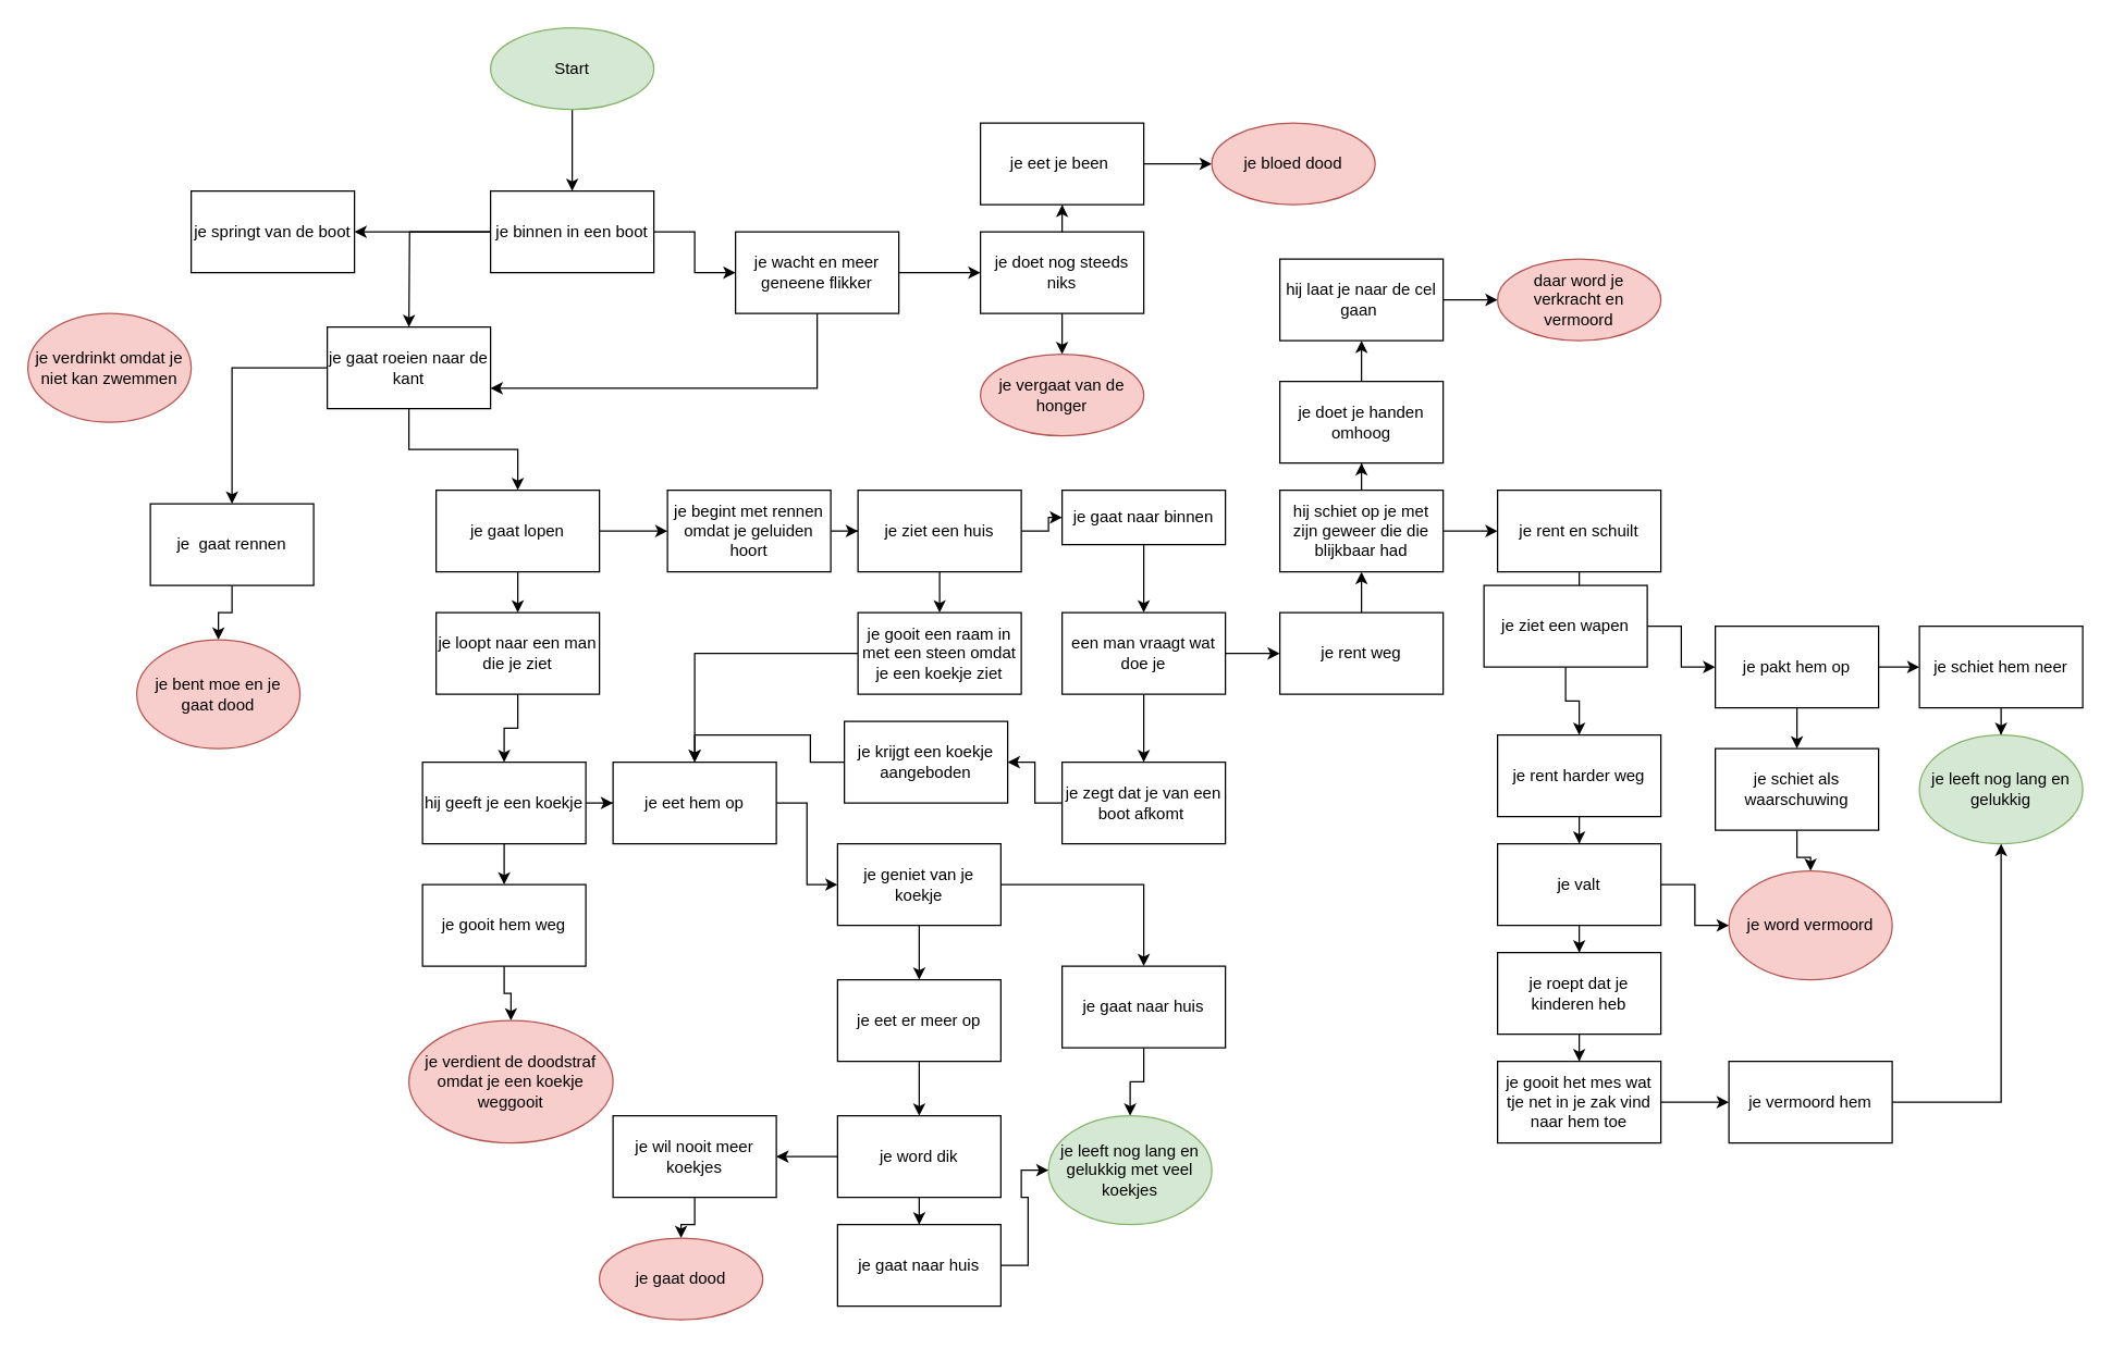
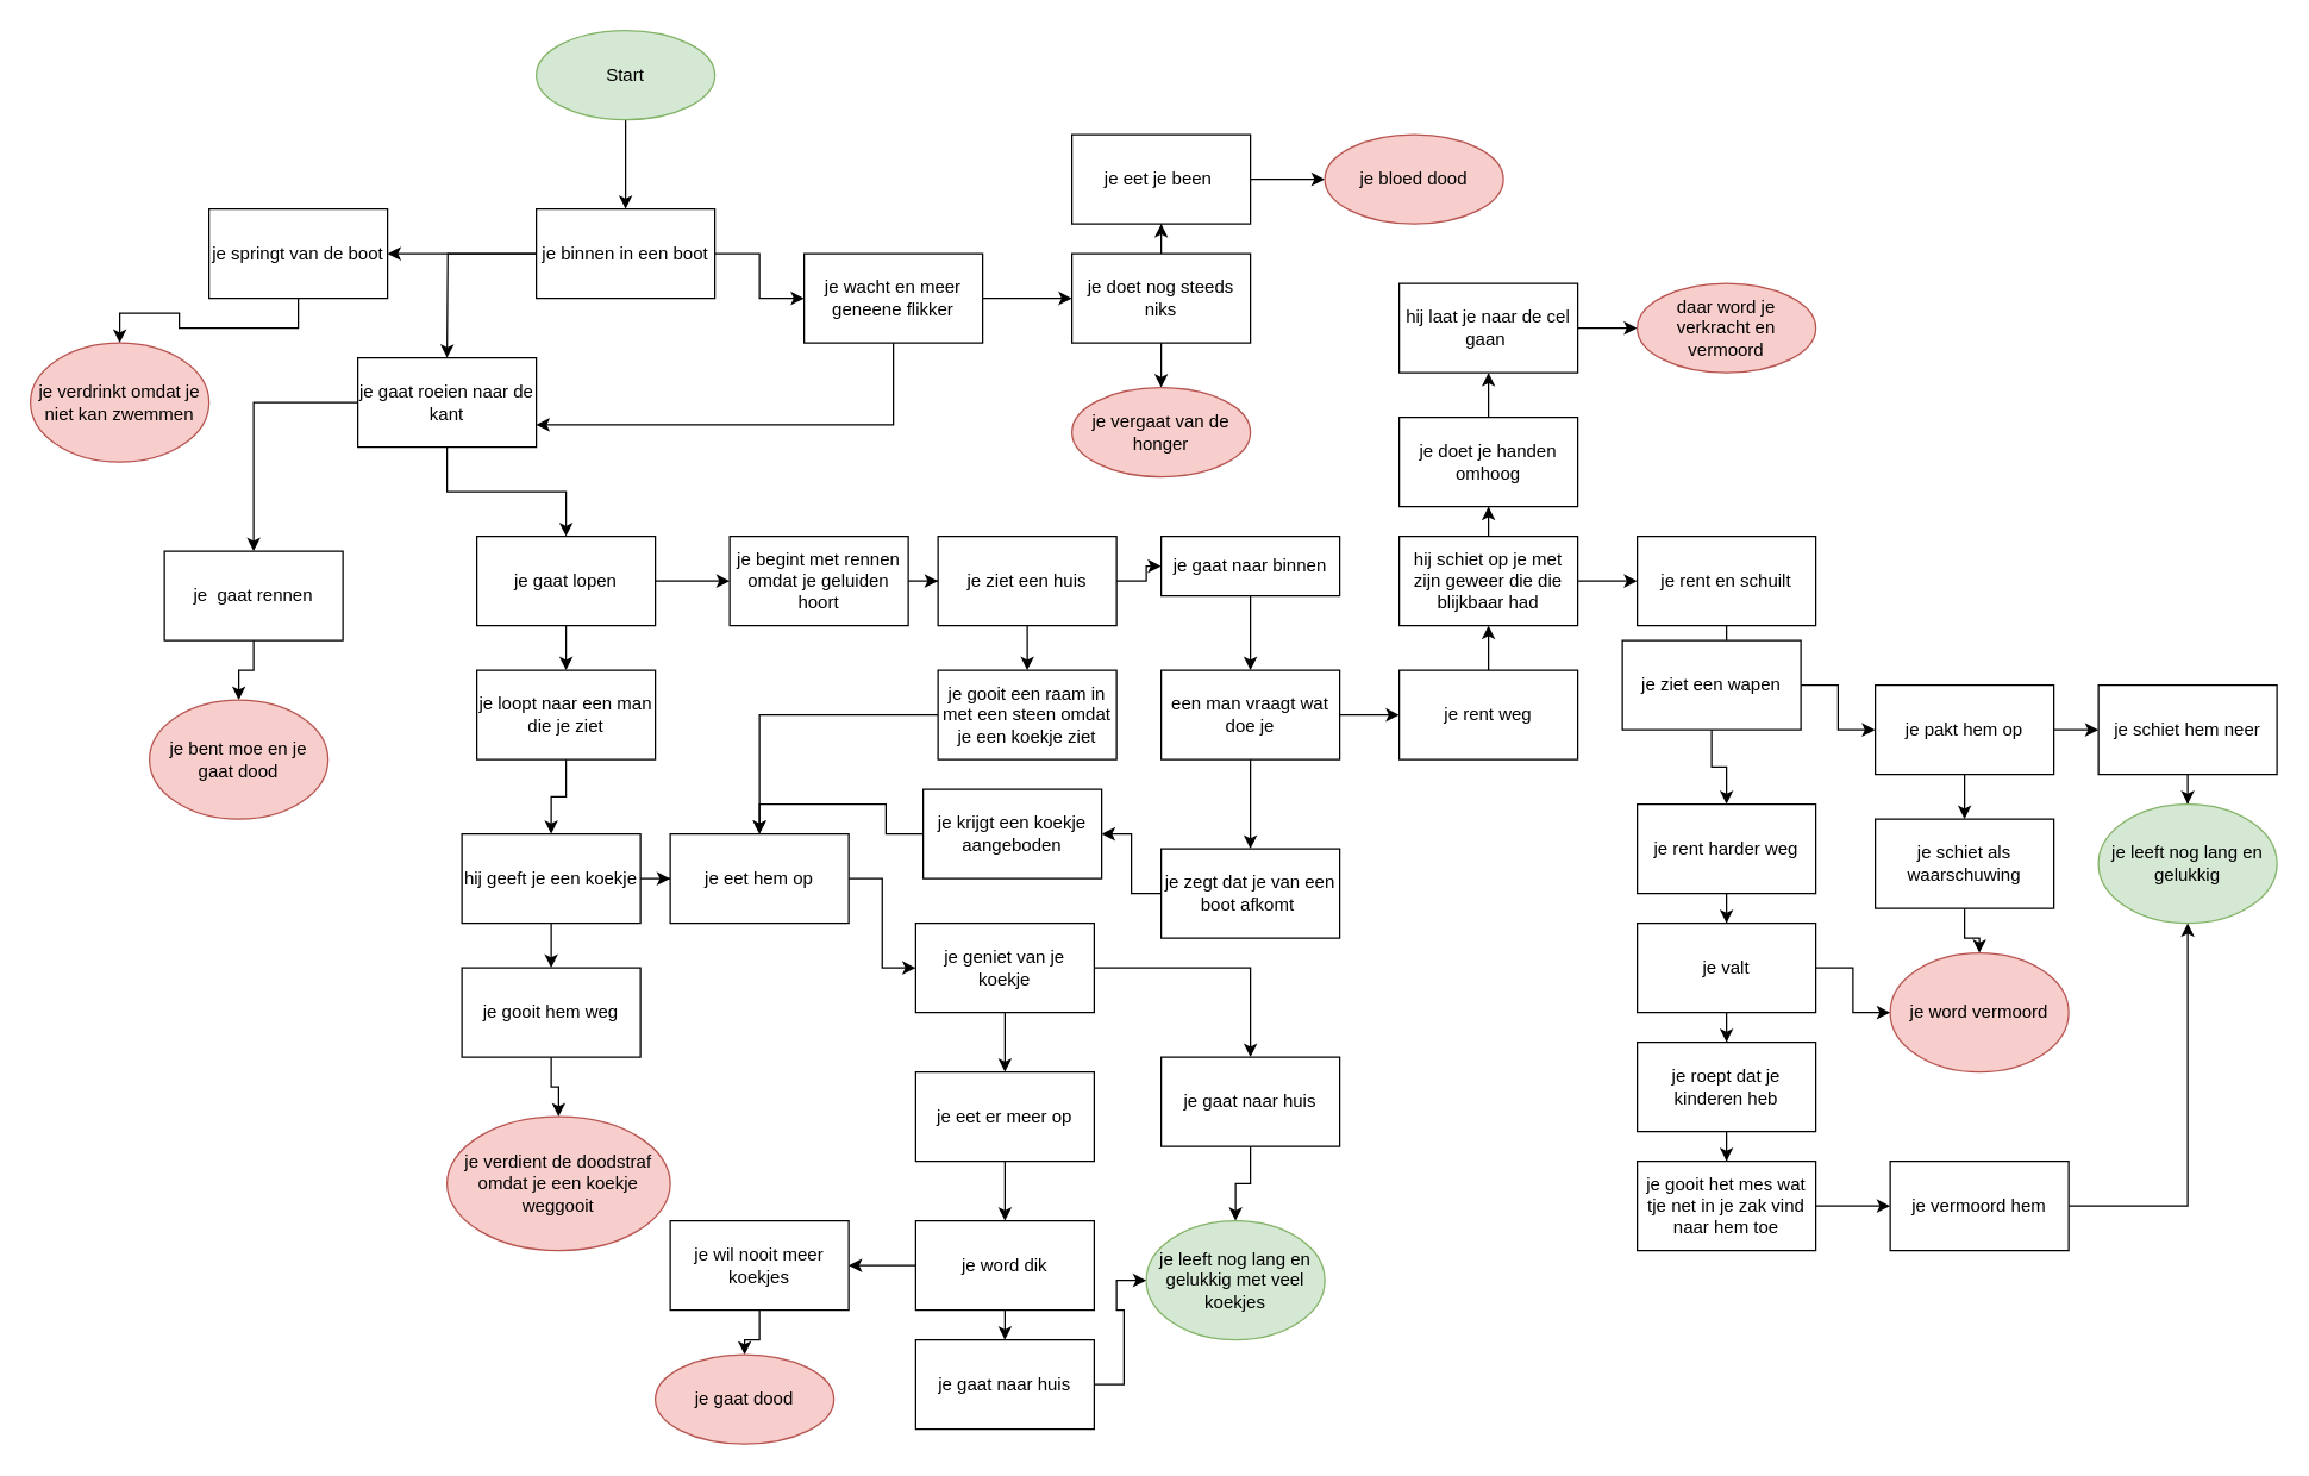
+ <mxCell id="21" style="edgeStyle=orthogonalEdgeStyle;rounded=0;orthogonalLoop=1;jettySize=auto;html=1;" edge="1" parent="1" source="22" target="23"><mxGeometry relative="1" as="geometry"><mxPoint x="90" y="230" as="targetPoint" /></mxGeometry></mxCell>
- <mxCell id="54" value="je zegt dat je van een boot afkomt&amp;nbsp;" style="rounded=0;whiteSpace=wrap;html=1;" vertex="1" parent="1"><mxGeometry x="780" y="560" width="120" height="60" as="geometry" /></mxCell>
+ <mxCell id="54" value="je zegt dat je van een boot afkomt&amp;nbsp;" style="rounded=0;whiteSpace=wrap;html=1;" vertex="1" parent="1"><mxGeometry x="780" y="570" width="120" height="60" as="geometry" /></mxCell>
